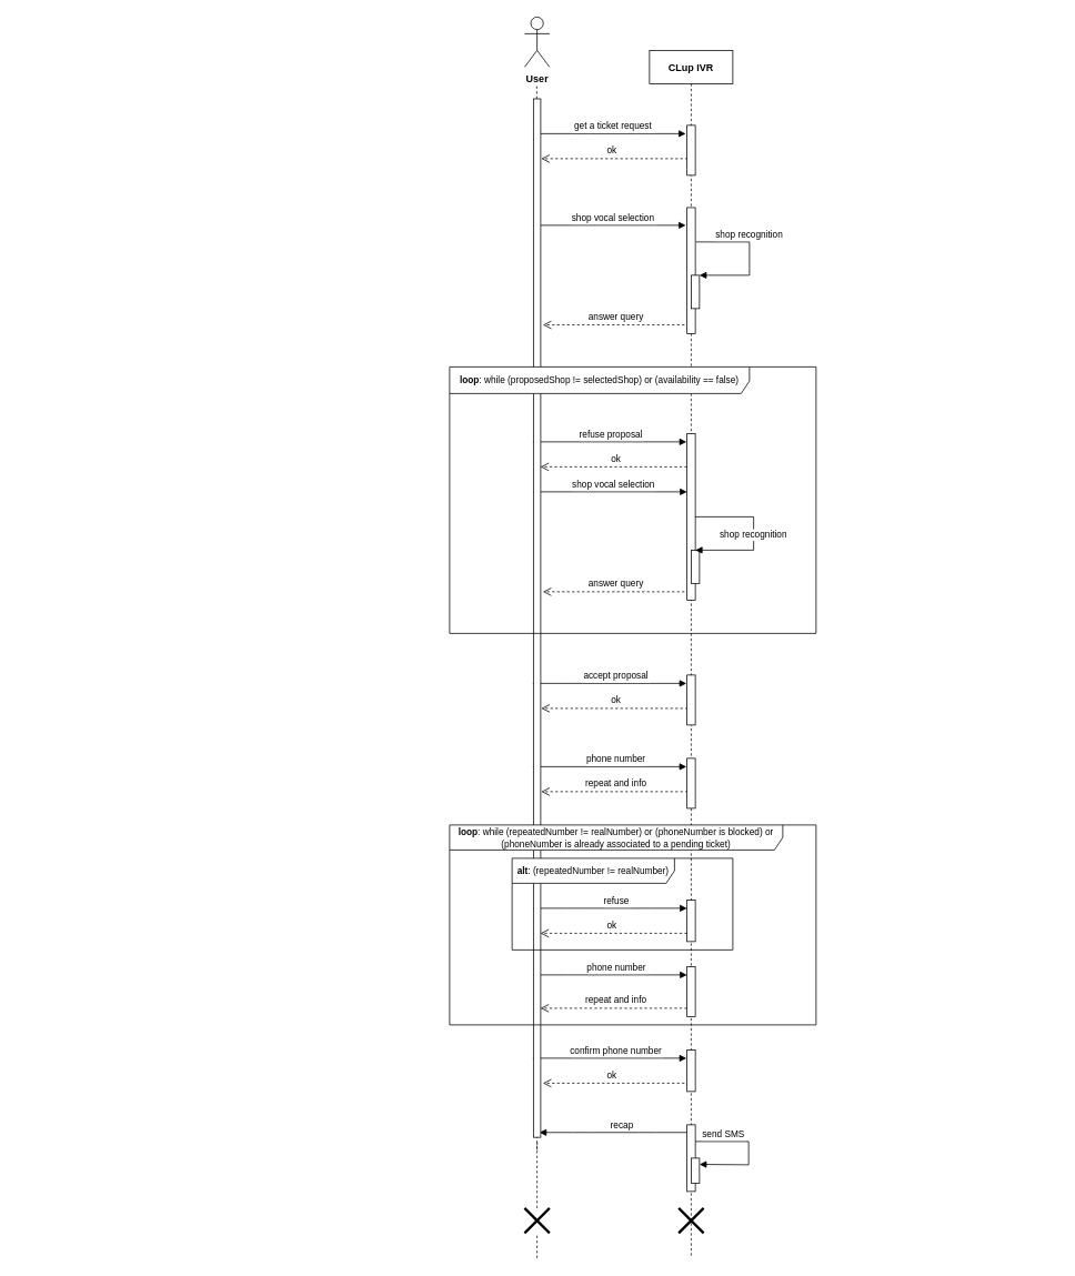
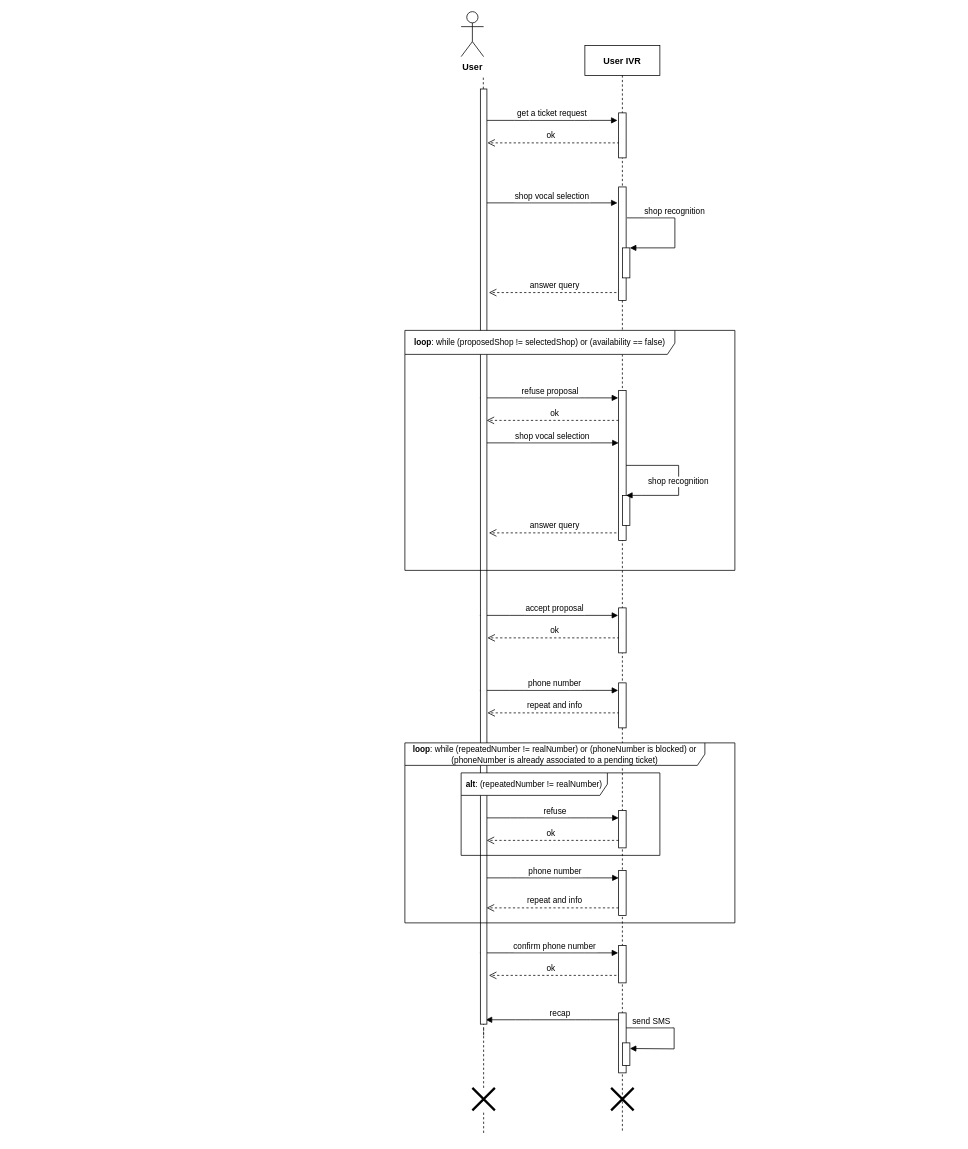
- <mxCell id="34" value="&lt;b&gt;User&lt;/b&gt;" style="shape=umlActor;verticalLabelPosition=bottom;verticalAlign=top;html=1;outlineConnect=0;" parent="1" vertex="1"><mxGeometry x="629" y="20" width="30" height="60" as="geometry" /></mxCell>
+ <mxCell id="34" value="&lt;b&gt;User&lt;/b&gt;" style="shape=umlActor;verticalLabelPosition=bottom;verticalAlign=top;html=1;outlineConnect=0;" parent="1" vertex="1"><mxGeometry x="614" y="15" width="30" height="60" as="geometry" /></mxCell>
- <mxCell id="12" value="CLup IVR" style="shape=umlLifeline;perimeter=lifelinePerimeter;container=1;collapsible=0;recursiveResize=0;rounded=0;shadow=0;strokeWidth=1;fontStyle=1" parent="1" vertex="1"><mxGeometry x="779" y="60" width="100" height="1450" as="geometry" /></mxCell>
+ <mxCell id="12" value="User IVR" style="shape=umlLifeline;perimeter=lifelinePerimeter;container=1;collapsible=0;recursiveResize=0;rounded=0;shadow=0;strokeWidth=1;fontStyle=1" parent="1" vertex="1"><mxGeometry x="779" y="60" width="100" height="1450" as="geometry" /></mxCell>
